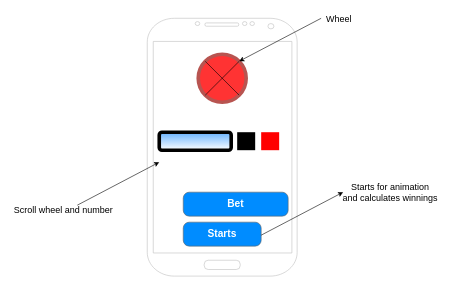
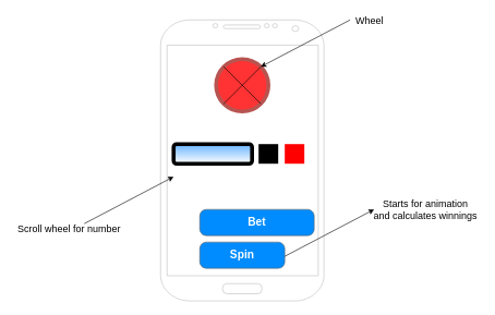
- <mxCell id="14" value="Scroll wheel and number" style="text;html=1;align=center;verticalAlign=middle;resizable=0;points=[];autosize=1;fontSize=15;" vertex="1" parent="1"><mxGeometry x="20" y="340" width="170" height="20" as="geometry" /></mxCell>
+ <mxCell id="14" value="Scroll wheel for number" style="text;html=1;align=center;verticalAlign=middle;resizable=0;points=[];autosize=1;fontSize=15;" vertex="1" parent="1"><mxGeometry x="20" y="340" width="170" height="20" as="geometry" /></mxCell>
- <mxCell id="3" value="Starts" style="strokeWidth=1;shadow=0;dashed=0;align=center;html=1;shape=mxgraph.mockup.buttons.button;strokeColor=#666666;fontColor=#ffffff;mainText=;buttonStyle=round;fontSize=17;fontStyle=1;fillColor=#008cff;whiteSpace=wrap;" vertex="1" parent="1"><mxGeometry x="305" y="370" width="130" height="40" as="geometry" /></mxCell>
+ <mxCell id="3" value="Spin" style="strokeWidth=1;shadow=0;dashed=0;align=center;html=1;shape=mxgraph.mockup.buttons.button;strokeColor=#666666;fontColor=#ffffff;mainText=;buttonStyle=round;fontSize=17;fontStyle=1;fillColor=#008cff;whiteSpace=wrap;" vertex="1" parent="1"><mxGeometry x="305" y="370" width="130" height="40" as="geometry" /></mxCell>
